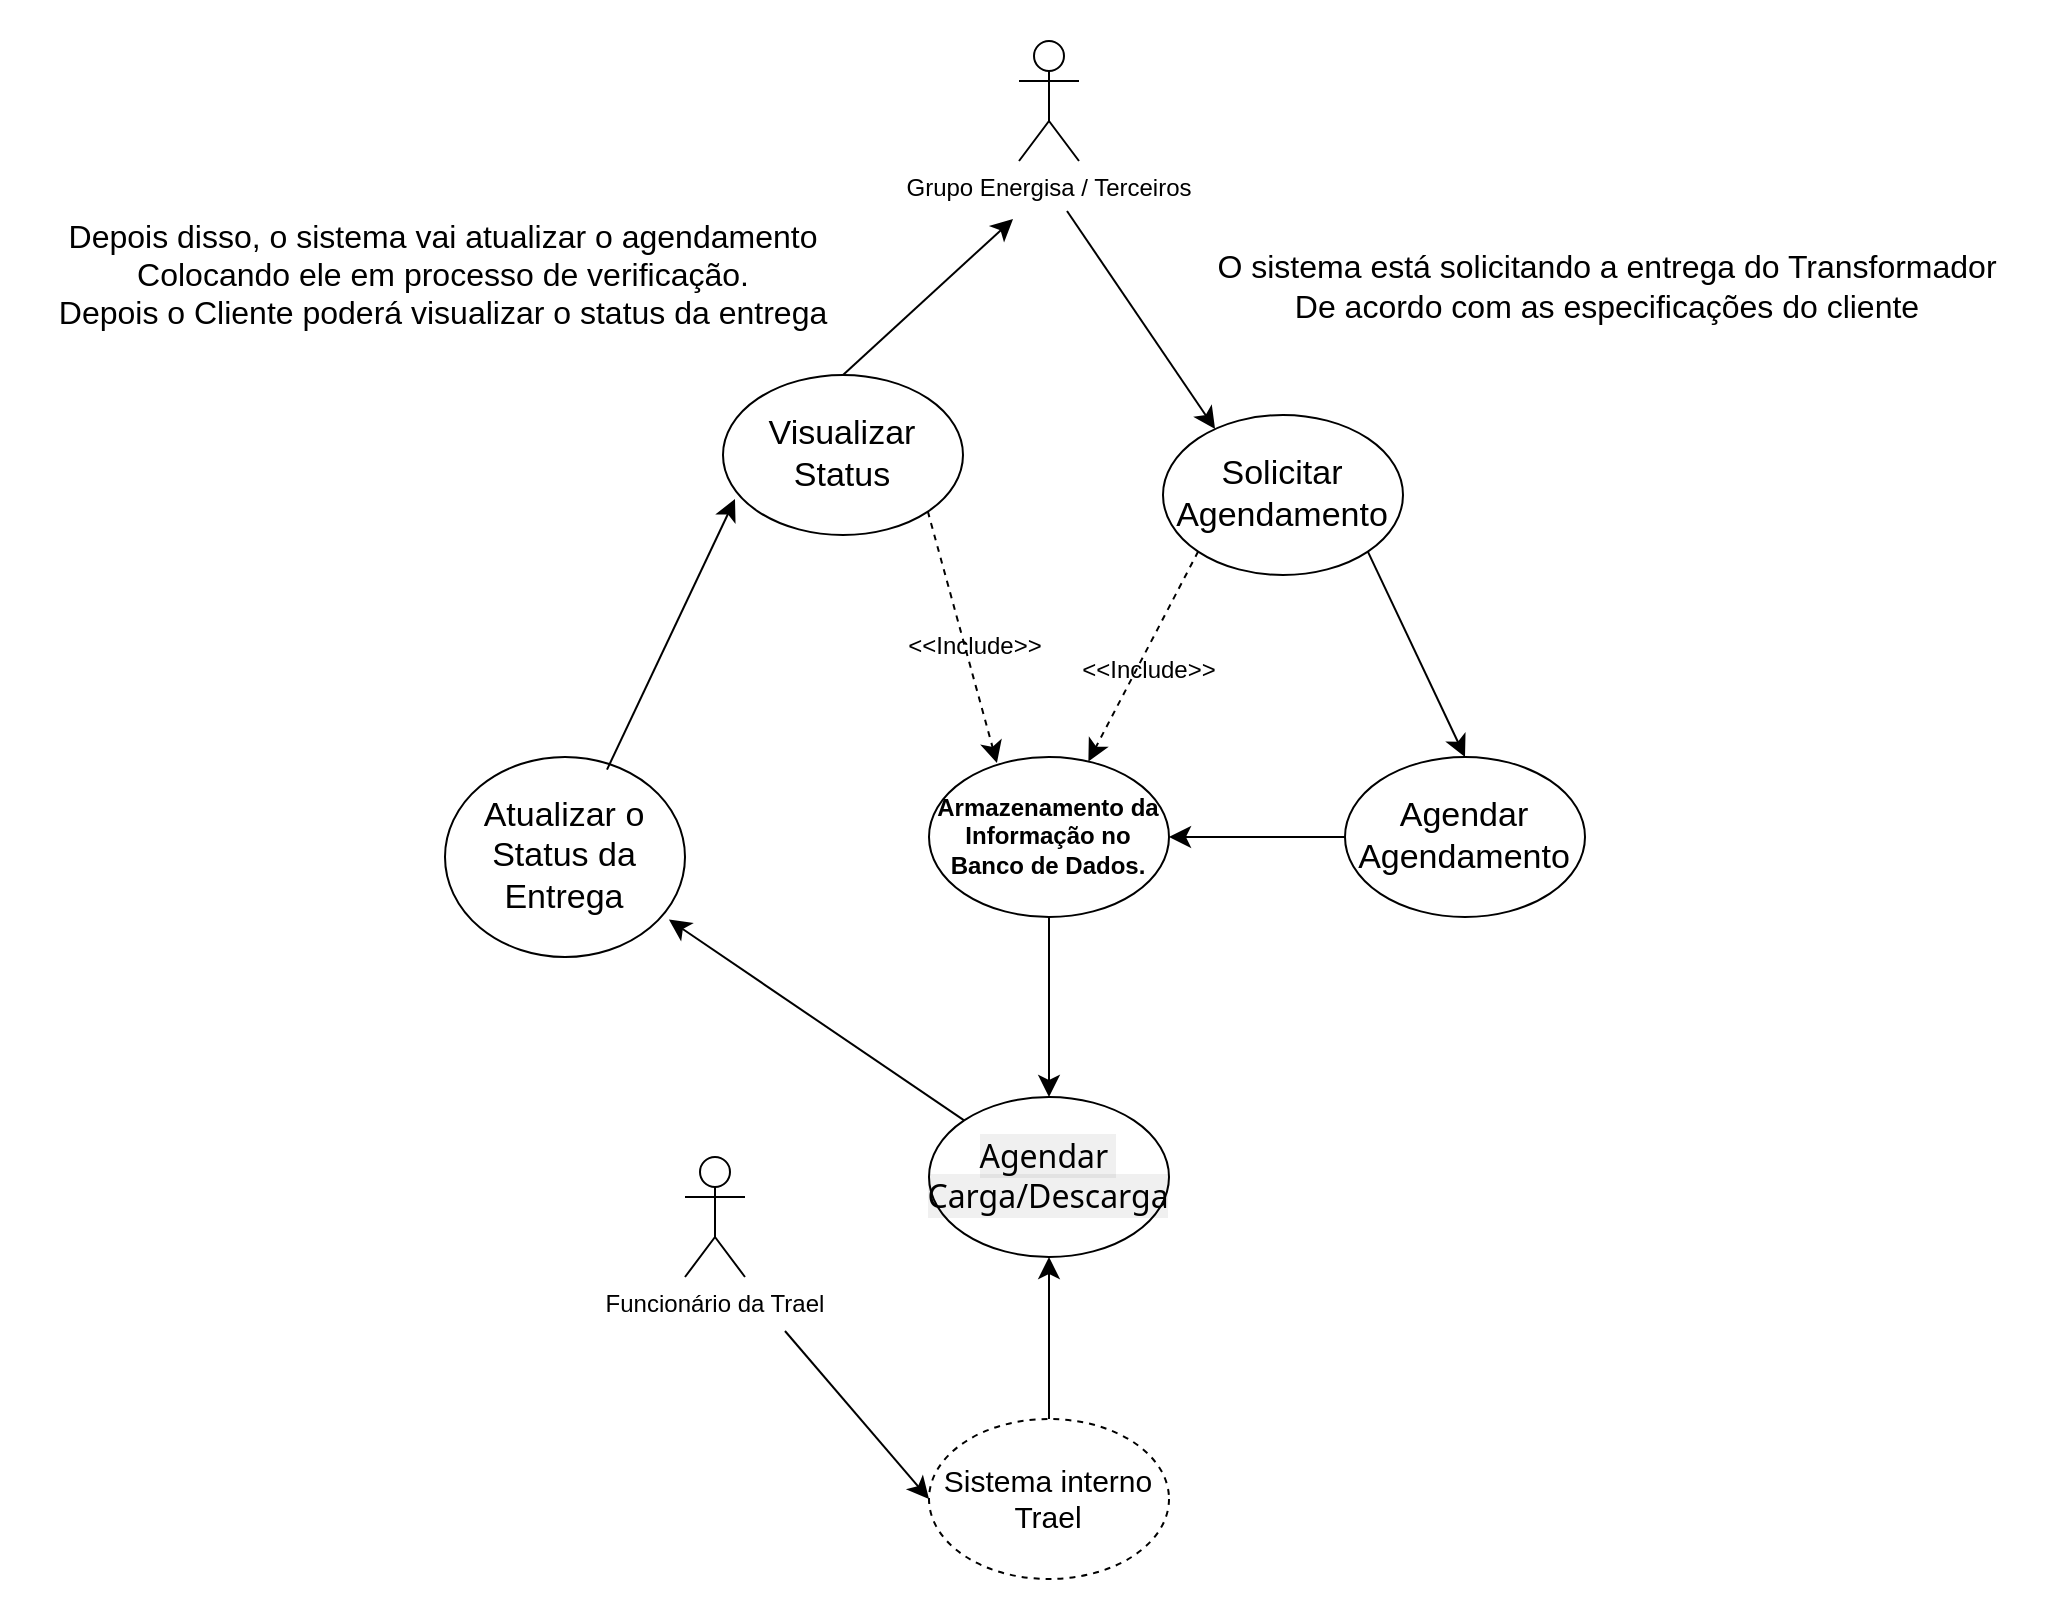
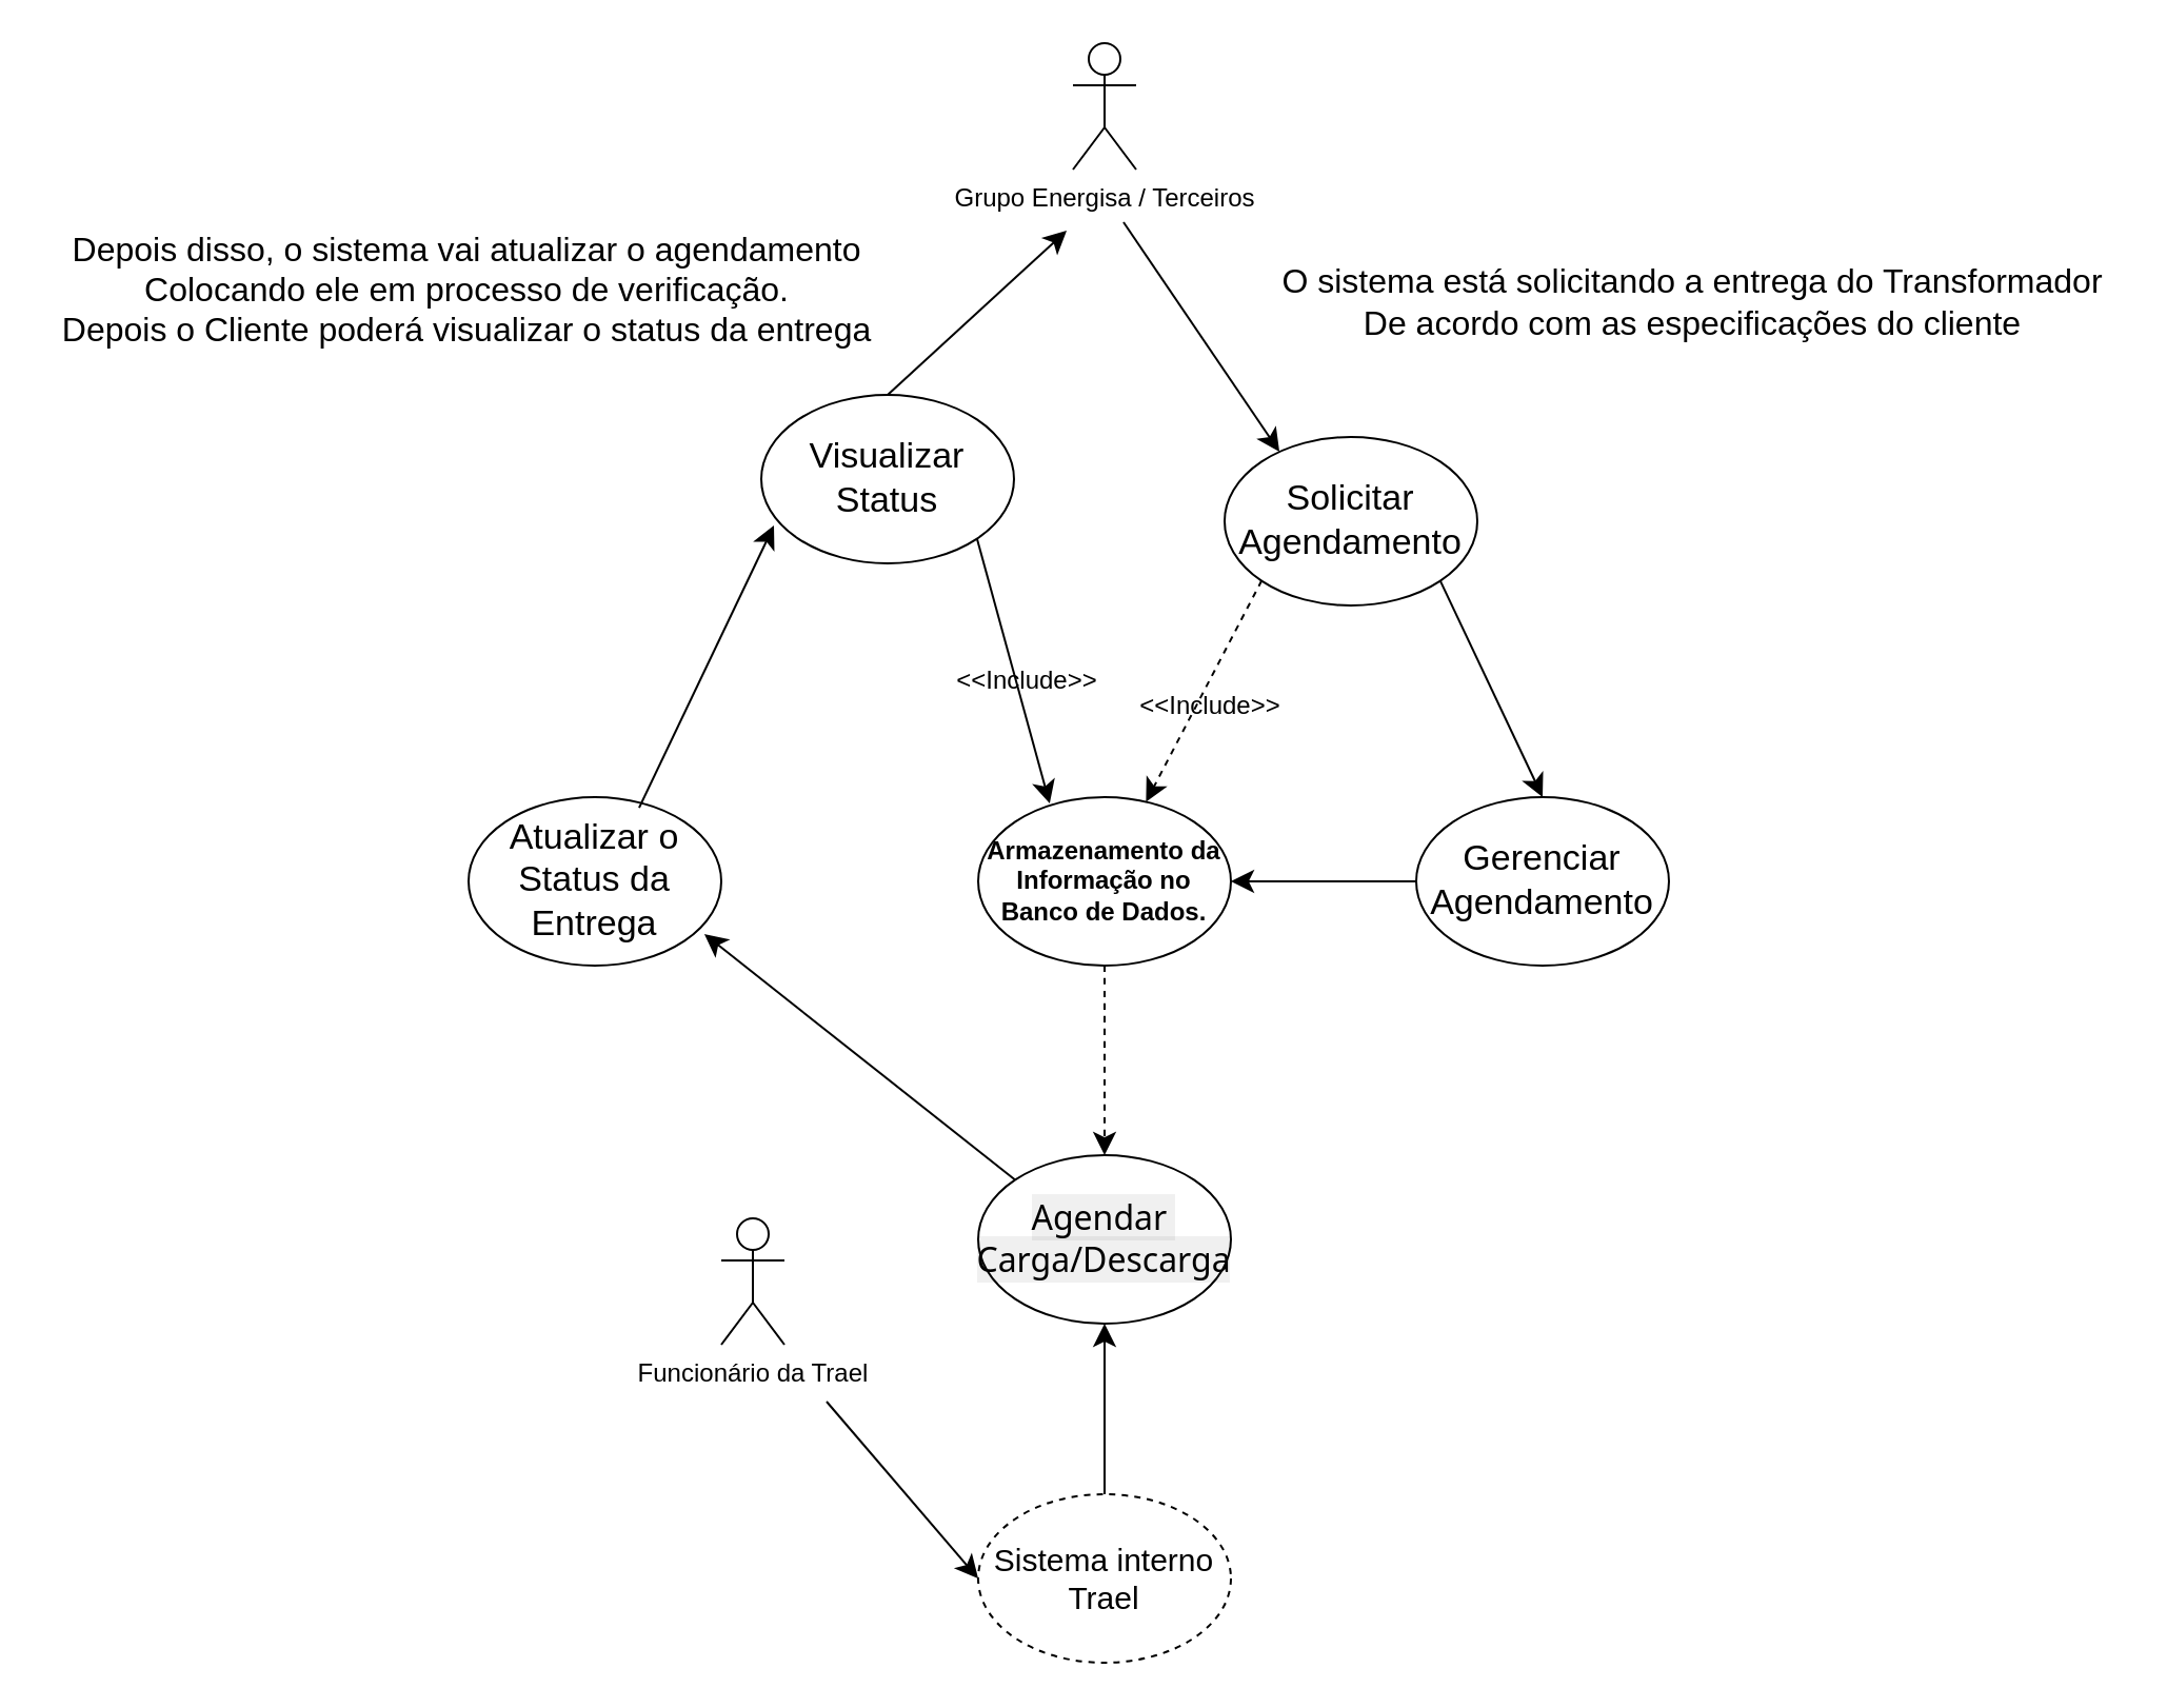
- <mxCell id="24" value="" style="endArrow=classic;html=1;rounded=0;fontSize=12;startSize=8;endSize=8;curved=1;exitX=1;exitY=1;exitDx=0;exitDy=0;dashed=1;entryX=0.283;entryY=0.038;entryDx=0;entryDy=0;entryPerimeter=0;labelBackgroundColor=none;" edge="1" parent="1" source="9" target="13"><mxGeometry width="50" height="50" relative="1" as="geometry"><mxPoint x="556.5" y="262" as="sourcePoint" /><mxPoint x="491.5" y="387" as="targetPoint" /></mxGeometry></mxCell>
+ <mxCell id="24" value="" style="endArrow=classic;html=1;rounded=0;fontSize=12;startSize=8;endSize=8;curved=1;exitX=1;exitY=1;exitDx=0;exitDy=0;dashed=0;entryX=0.283;entryY=0.038;entryDx=0;entryDy=0;entryPerimeter=0;labelBackgroundColor=none;" edge="1" parent="1" source="9" target="13"><mxGeometry width="50" height="50" relative="1" as="geometry"><mxPoint x="556.5" y="262" as="sourcePoint" /><mxPoint x="491.5" y="387" as="targetPoint" /></mxGeometry></mxCell>
- <mxCell id="20" value="&lt;font style=&quot;font-size: 17px;&quot;&gt;Agendar Agendamento&lt;/font&gt;" style="ellipse;whiteSpace=wrap;html=1;fillColor=none;" parent="1" vertex="1"><mxGeometry x="672" y="378" width="120" height="80" as="geometry" /></mxCell>
+ <mxCell id="20" value="&lt;font style=&quot;font-size: 17px;&quot;&gt;Gerenciar Agendamento&lt;/font&gt;" style="ellipse;whiteSpace=wrap;html=1;fillColor=none;" parent="1" vertex="1"><mxGeometry x="672" y="378" width="120" height="80" as="geometry" /></mxCell>
- <mxCell id="16" value="Atualizar o Status da Entrega" style="ellipse;whiteSpace=wrap;html=1;fontSize=17;fillColor=none;" parent="1" vertex="1"><mxGeometry x="222" y="378" width="120" height="100" as="geometry" /></mxCell>
+ <mxCell id="16" value="Atualizar o Status da Entrega" style="ellipse;whiteSpace=wrap;html=1;fontSize=17;fillColor=none;" parent="1" vertex="1"><mxGeometry x="222" y="378" width="120" height="80" as="geometry" /></mxCell>
- <mxCell id="12" value="" style="edgeStyle=none;curved=1;rounded=0;orthogonalLoop=1;jettySize=auto;html=1;fontSize=12;startSize=8;endSize=8;" parent="1" source="13" target="21" edge="1"><mxGeometry relative="1" as="geometry" /></mxCell>
+ <mxCell id="12" value="" style="edgeStyle=none;curved=1;rounded=0;orthogonalLoop=1;jettySize=auto;html=1;fontSize=12;startSize=8;endSize=8;dashed=1;" parent="1" source="13" target="21" edge="1"><mxGeometry relative="1" as="geometry" /></mxCell>
